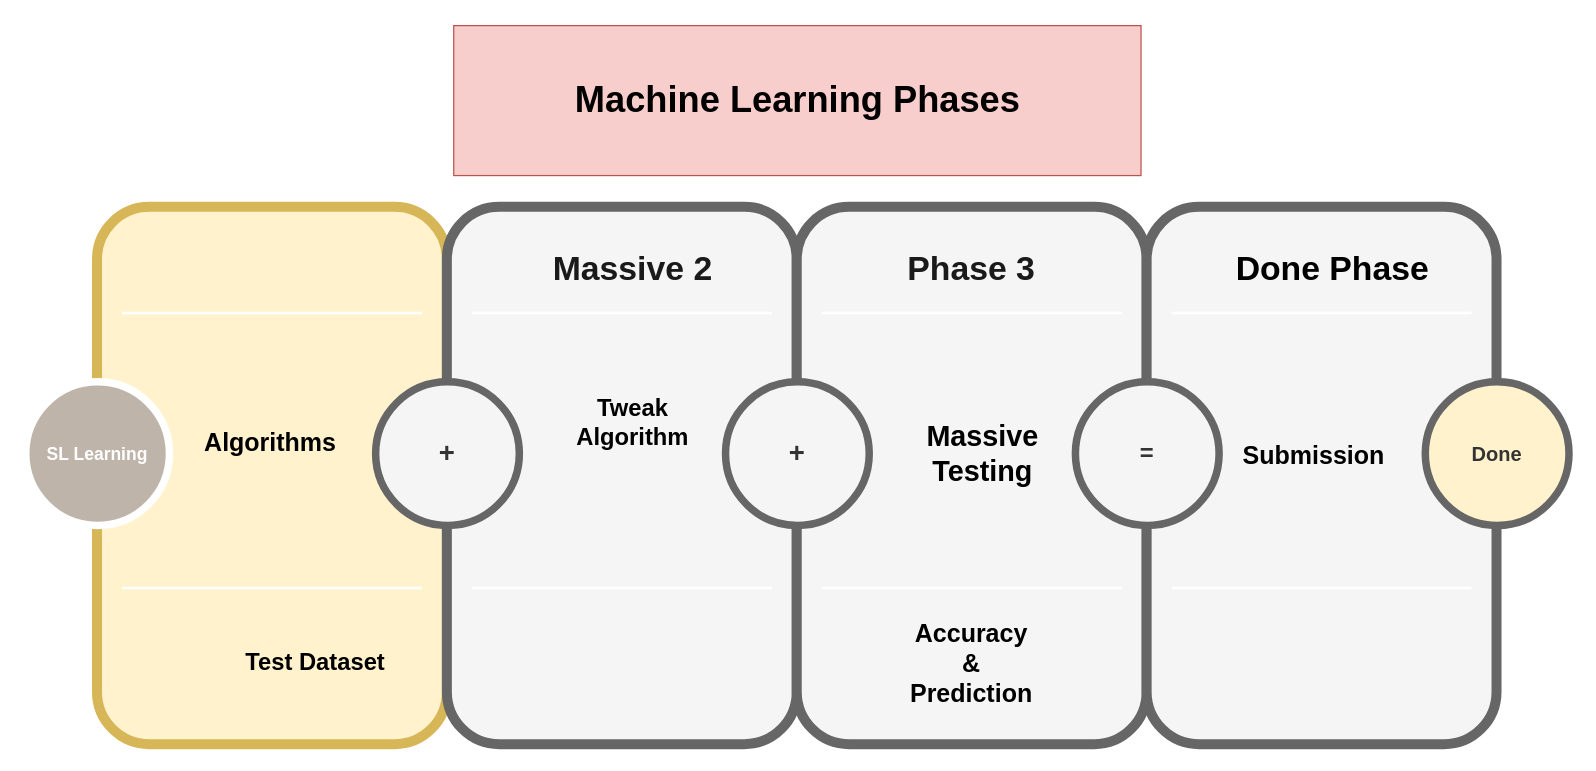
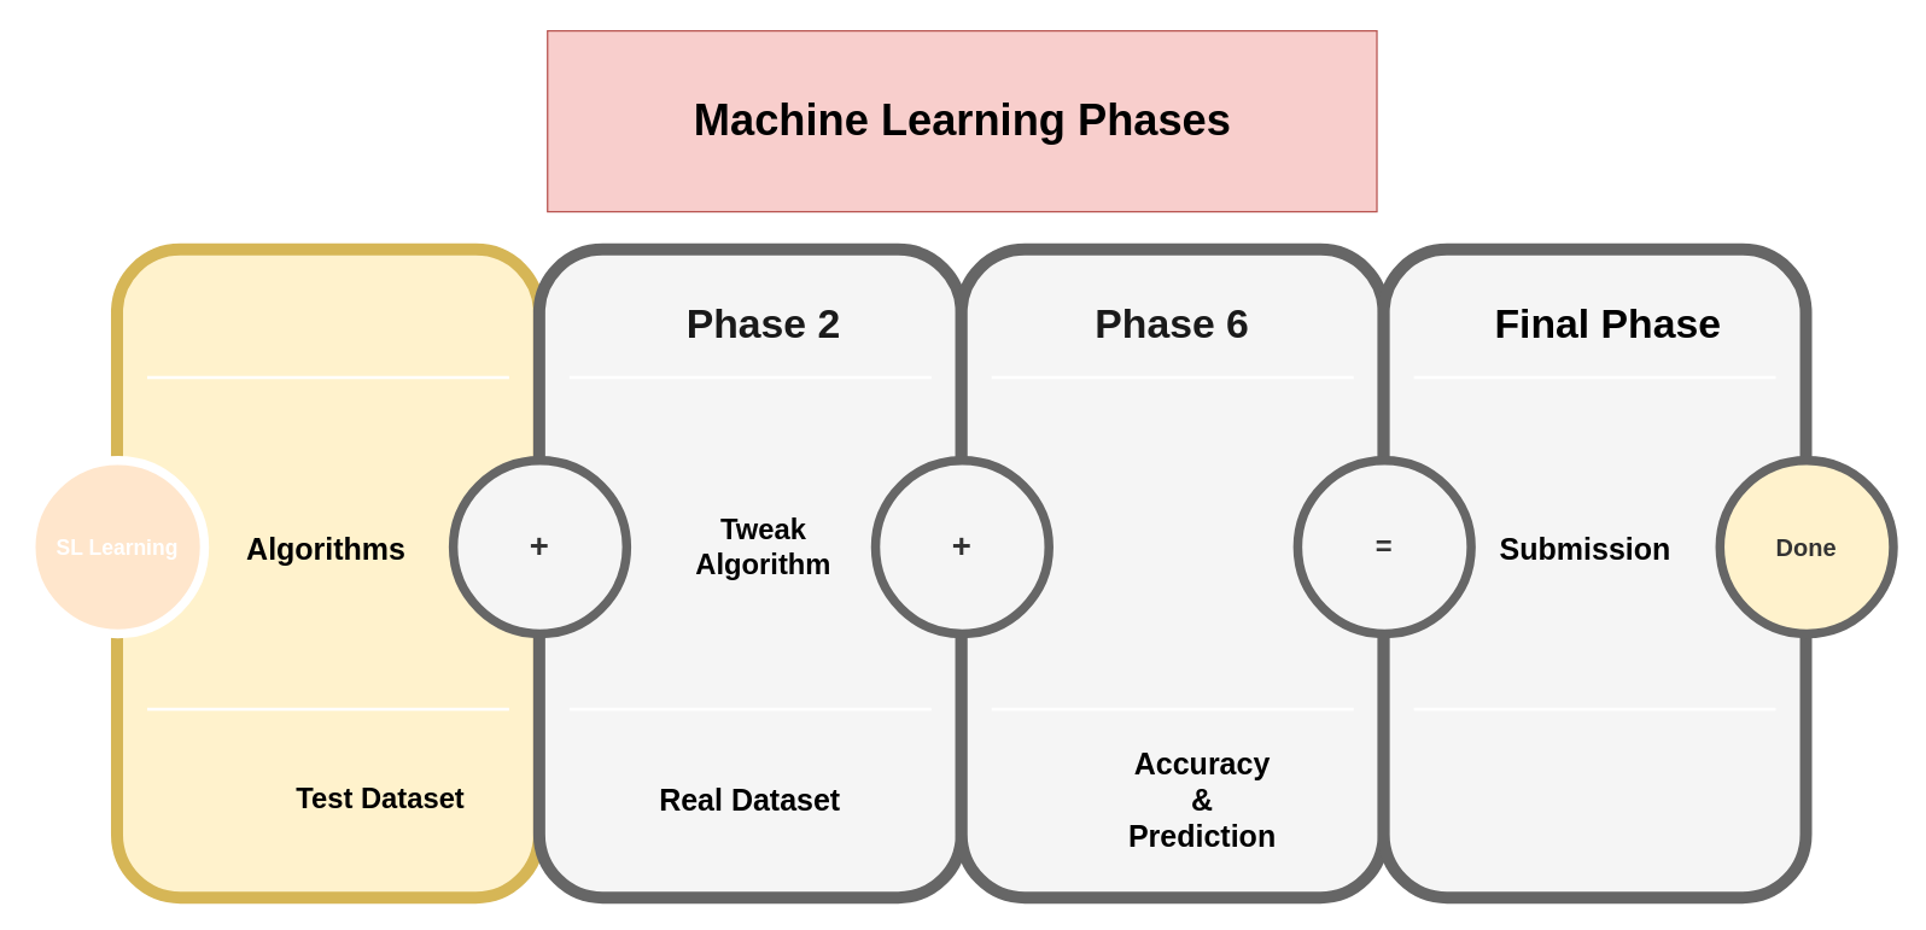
- <mxCell id="24" value="&lt;font color=&quot;#1A1A1A&quot;&gt;Massive 2&lt;br&gt;&lt;/font&gt;" style="text;html=1;strokeColor=none;fillColor=none;align=center;verticalAlign=middle;whiteSpace=wrap;rounded=0;shadow=0;fontSize=27;fontColor=#FFFFFF;fontStyle=1" vertex="1" parent="1"><mxGeometry x="366" y="185" width="280" height="60" as="geometry" /></mxCell>
+ <mxCell id="24" value="&lt;font color=&quot;#1A1A1A&quot;&gt;Phase 2&lt;br&gt;&lt;/font&gt;" style="text;html=1;strokeColor=none;fillColor=none;align=center;verticalAlign=middle;whiteSpace=wrap;rounded=0;shadow=0;fontSize=27;fontColor=#FFFFFF;fontStyle=1" vertex="1" parent="1"><mxGeometry x="366" y="185" width="280" height="60" as="geometry" /></mxCell>
- <mxCell id="25" value="&lt;font color=&quot;#1A1A1A&quot;&gt;Phase 3&lt;br&gt;&lt;/font&gt;" style="text;html=1;strokeColor=none;fillColor=none;align=center;verticalAlign=middle;whiteSpace=wrap;rounded=0;shadow=0;fontSize=27;fontColor=#FFFFFF;fontStyle=1" vertex="1" parent="1"><mxGeometry x="637" y="185" width="280" height="60" as="geometry" /></mxCell>
+ <mxCell id="25" value="&lt;font color=&quot;#1A1A1A&quot;&gt;Phase 6&lt;br&gt;&lt;/font&gt;" style="text;html=1;strokeColor=none;fillColor=none;align=center;verticalAlign=middle;whiteSpace=wrap;rounded=0;shadow=0;fontSize=27;fontColor=#FFFFFF;fontStyle=1" vertex="1" parent="1"><mxGeometry x="637" y="185" width="280" height="60" as="geometry" /></mxCell>
- <mxCell id="29" value="&lt;div&gt;&lt;font color=&quot;#000000&quot;&gt;Done Phase&lt;/font&gt;&lt;/div&gt;" style="text;html=1;strokeColor=none;fillColor=none;align=center;verticalAlign=middle;whiteSpace=wrap;rounded=0;shadow=0;fontSize=27;fontColor=#FFFFFF;fontStyle=1" vertex="1" parent="1"><mxGeometry x="926" y="185" width="280" height="60" as="geometry" /></mxCell>
+ <mxCell id="29" value="&lt;div&gt;&lt;font color=&quot;#000000&quot;&gt;Final Phase&lt;/font&gt;&lt;/div&gt;" style="text;html=1;strokeColor=none;fillColor=none;align=center;verticalAlign=middle;whiteSpace=wrap;rounded=0;shadow=0;fontSize=27;fontColor=#FFFFFF;fontStyle=1" vertex="1" parent="1"><mxGeometry x="926" y="185" width="280" height="60" as="geometry" /></mxCell>
- <mxCell id="23" value="&lt;div style=&quot;font-size: 19px&quot;&gt;&lt;font style=&quot;font-size: 19px&quot;&gt;&lt;b&gt;Tweak &lt;br&gt;&lt;/b&gt;&lt;/font&gt;&lt;/div&gt;&lt;div style=&quot;font-size: 19px&quot;&gt;&lt;font style=&quot;font-size: 19px&quot;&gt;&lt;b&gt;Algorithm&lt;br&gt;&lt;/b&gt;&lt;/font&gt;&lt;/div&gt;" style="text;html=1;strokeColor=none;fillColor=none;align=center;verticalAlign=middle;whiteSpace=wrap;rounded=0;" vertex="1" parent="1"><mxGeometry x="441" y="292.5" width="130" height="90" as="geometry" /></mxCell>
+ <mxCell id="23" value="&lt;div style=&quot;font-size: 19px&quot;&gt;&lt;font style=&quot;font-size: 19px&quot;&gt;&lt;b&gt;Tweak &lt;br&gt;&lt;/b&gt;&lt;/font&gt;&lt;/div&gt;&lt;div style=&quot;font-size: 19px&quot;&gt;&lt;font style=&quot;font-size: 19px&quot;&gt;&lt;b&gt;Algorithm&lt;br&gt;&lt;/b&gt;&lt;/font&gt;&lt;/div&gt;" style="text;html=1;strokeColor=none;fillColor=none;align=center;verticalAlign=middle;whiteSpace=wrap;rounded=0;" vertex="1" parent="1"><mxGeometry x="441" y="317.5" width="130" height="90" as="geometry" /></mxCell>
- <mxCell id="20" value="&lt;font style=&quot;font-size: 20px&quot;&gt;&lt;b&gt;Algorithms&lt;/b&gt;&lt;/font&gt;" style="text;html=1;strokeColor=none;fillColor=none;align=center;verticalAlign=middle;whiteSpace=wrap;rounded=0;" vertex="1" parent="1"><mxGeometry x="151" y="308" width="130" height="90" as="geometry" /></mxCell>
+ <mxCell id="20" value="&lt;font style=&quot;font-size: 20px&quot;&gt;&lt;b&gt;Algorithms&lt;/b&gt;&lt;/font&gt;" style="text;html=1;strokeColor=none;fillColor=none;align=center;verticalAlign=middle;whiteSpace=wrap;rounded=0;" vertex="1" parent="1"><mxGeometry x="151" y="318" width="130" height="90" as="geometry" /></mxCell>
- <mxCell id="5" value="&lt;b&gt;SL Learning&lt;br&gt;&lt;/b&gt;" style="ellipse;whiteSpace=wrap;html=1;rounded=0;shadow=0;strokeWidth=6;fontSize=14;align=center;fillColor=#BFB4A9;strokeColor=#FFFFFF;fontColor=#FFFFFF;" parent="1" vertex="1"><mxGeometry x="20" y="305" width="115" height="115" as="geometry" /></mxCell>
+ <mxCell id="5" value="&lt;b&gt;SL Learning&lt;br&gt;&lt;/b&gt;" style="ellipse;whiteSpace=wrap;html=1;rounded=0;shadow=0;strokeWidth=6;fontSize=14;align=center;fillColor=#ffe6cc;strokeColor=#FFFFFF;fontColor=#FFFFFF;" parent="1" vertex="1"><mxGeometry x="20" y="305" width="115" height="115" as="geometry" /></mxCell>
- <mxCell id="26" value="&lt;div style=&quot;font-size: 23px&quot;&gt;&lt;b&gt;&lt;font style=&quot;font-size: 23px&quot;&gt;Massive &lt;br&gt;&lt;/font&gt;&lt;/b&gt;&lt;/div&gt;&lt;div style=&quot;font-size: 23px&quot;&gt;&lt;b&gt;&lt;font style=&quot;font-size: 23px&quot;&gt;Testing&lt;br&gt;&lt;/font&gt;&lt;/b&gt;&lt;/div&gt;" style="text;html=1;strokeColor=none;fillColor=none;align=center;verticalAlign=middle;whiteSpace=wrap;rounded=0;" vertex="1" parent="1"><mxGeometry x="721" y="317.5" width="130" height="90" as="geometry" /></mxCell>
+ <mxCell id="22" value="&lt;font style=&quot;font-size: 20px&quot;&gt;&lt;b&gt;Real Dataset&lt;br&gt;&lt;/b&gt;&lt;/font&gt;" style="text;html=1;strokeColor=none;fillColor=none;align=center;verticalAlign=middle;whiteSpace=wrap;rounded=0;" vertex="1" parent="1"><mxGeometry x="432" y="485" width="130" height="90" as="geometry" /></mxCell>
- <mxCell id="27" value="&lt;div style=&quot;font-size: 20px&quot;&gt;&lt;font style=&quot;font-size: 20px&quot;&gt;&lt;b&gt;Accuracy &lt;br&gt;&lt;/b&gt;&lt;/font&gt;&lt;/div&gt;&lt;div style=&quot;font-size: 20px&quot;&gt;&lt;font style=&quot;font-size: 20px&quot;&gt;&lt;b&gt;&amp;amp;&lt;/b&gt;&lt;/font&gt;&lt;/div&gt;&lt;div style=&quot;font-size: 20px&quot;&gt;&lt;font style=&quot;font-size: 20px&quot;&gt;&lt;b&gt;Prediction&lt;br&gt;&lt;/b&gt;&lt;/font&gt;&lt;/div&gt;" style="text;html=1;strokeColor=none;fillColor=none;align=center;verticalAlign=middle;whiteSpace=wrap;rounded=0;" vertex="1" parent="1"><mxGeometry x="712" y="485" width="130" height="90" as="geometry" /></mxCell>
+ <mxCell id="27" value="&lt;div style=&quot;font-size: 20px&quot;&gt;&lt;font style=&quot;font-size: 20px&quot;&gt;&lt;b&gt;Accuracy &lt;br&gt;&lt;/b&gt;&lt;/font&gt;&lt;/div&gt;&lt;div style=&quot;font-size: 20px&quot;&gt;&lt;font style=&quot;font-size: 20px&quot;&gt;&lt;b&gt;&amp;amp;&lt;/b&gt;&lt;/font&gt;&lt;/div&gt;&lt;div style=&quot;font-size: 20px&quot;&gt;&lt;font style=&quot;font-size: 20px&quot;&gt;&lt;b&gt;Prediction&lt;br&gt;&lt;/b&gt;&lt;/font&gt;&lt;/div&gt;" style="text;html=1;strokeColor=none;fillColor=none;align=center;verticalAlign=middle;whiteSpace=wrap;rounded=0;" vertex="1" parent="1"><mxGeometry x="732" y="485" width="130" height="90" as="geometry" /></mxCell>
